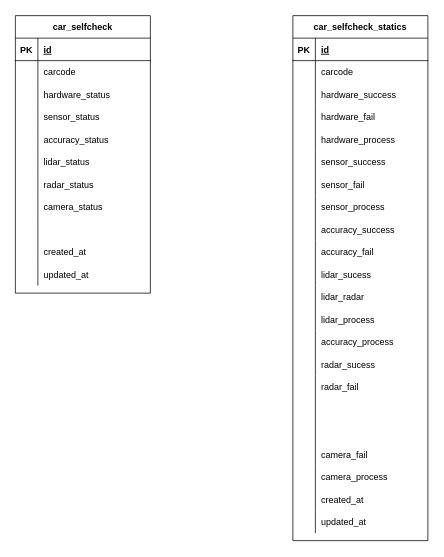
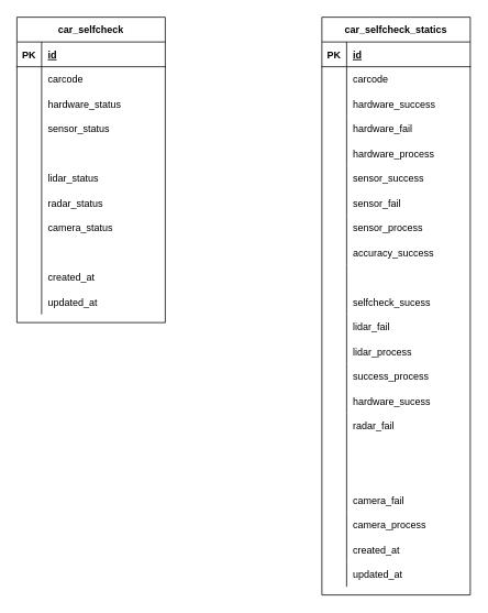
- <mxCell id="17" value="accuracy_status" style="shape=partialRectangle;connectable=0;fillColor=none;top=0;left=0;bottom=0;right=0;align=left;spacingLeft=6;overflow=hidden;" parent="15" vertex="1"><mxGeometry x="30" width="150" height="30" as="geometry" /></mxCell>
- <mxCell id="65" value="accuracy_fail" style="shape=partialRectangle;connectable=0;fillColor=none;top=0;left=0;bottom=0;right=0;align=left;spacingLeft=6;overflow=hidden;" parent="63" vertex="1"><mxGeometry x="30" width="150" height="30" as="geometry" /></mxCell>
- <mxCell id="68" value="lidar_sucess" style="shape=partialRectangle;connectable=0;fillColor=none;top=0;left=0;bottom=0;right=0;align=left;spacingLeft=6;overflow=hidden;" parent="66" vertex="1"><mxGeometry x="30" width="150" height="30" as="geometry" /></mxCell>
+ <mxCell id="68" value="selfcheck_sucess" style="shape=partialRectangle;connectable=0;fillColor=none;top=0;left=0;bottom=0;right=0;align=left;spacingLeft=6;overflow=hidden;" parent="66" vertex="1"><mxGeometry x="30" width="150" height="30" as="geometry" /></mxCell>
- <mxCell id="71" value="lidar_radar" style="shape=partialRectangle;connectable=0;fillColor=none;top=0;left=0;bottom=0;right=0;align=left;spacingLeft=6;overflow=hidden;" parent="69" vertex="1"><mxGeometry x="30" width="150" height="30" as="geometry" /></mxCell>
+ <mxCell id="71" value="lidar_fail" style="shape=partialRectangle;connectable=0;fillColor=none;top=0;left=0;bottom=0;right=0;align=left;spacingLeft=6;overflow=hidden;" parent="69" vertex="1"><mxGeometry x="30" width="150" height="30" as="geometry" /></mxCell>
- <mxCell id="77" value="accuracy_process" style="shape=partialRectangle;connectable=0;fillColor=none;top=0;left=0;bottom=0;right=0;align=left;spacingLeft=6;overflow=hidden;" parent="75" vertex="1"><mxGeometry x="30" width="150" height="30" as="geometry" /></mxCell>
+ <mxCell id="77" value="success_process" style="shape=partialRectangle;connectable=0;fillColor=none;top=0;left=0;bottom=0;right=0;align=left;spacingLeft=6;overflow=hidden;" parent="75" vertex="1"><mxGeometry x="30" width="150" height="30" as="geometry" /></mxCell>
- <mxCell id="80" value="radar_sucess" style="shape=partialRectangle;connectable=0;fillColor=none;top=0;left=0;bottom=0;right=0;align=left;spacingLeft=6;overflow=hidden;" parent="78" vertex="1"><mxGeometry x="30" width="150" height="30" as="geometry" /></mxCell>
+ <mxCell id="80" value="hardware_sucess" style="shape=partialRectangle;connectable=0;fillColor=none;top=0;left=0;bottom=0;right=0;align=left;spacingLeft=6;overflow=hidden;" parent="78" vertex="1"><mxGeometry x="30" width="150" height="30" as="geometry" /></mxCell>
